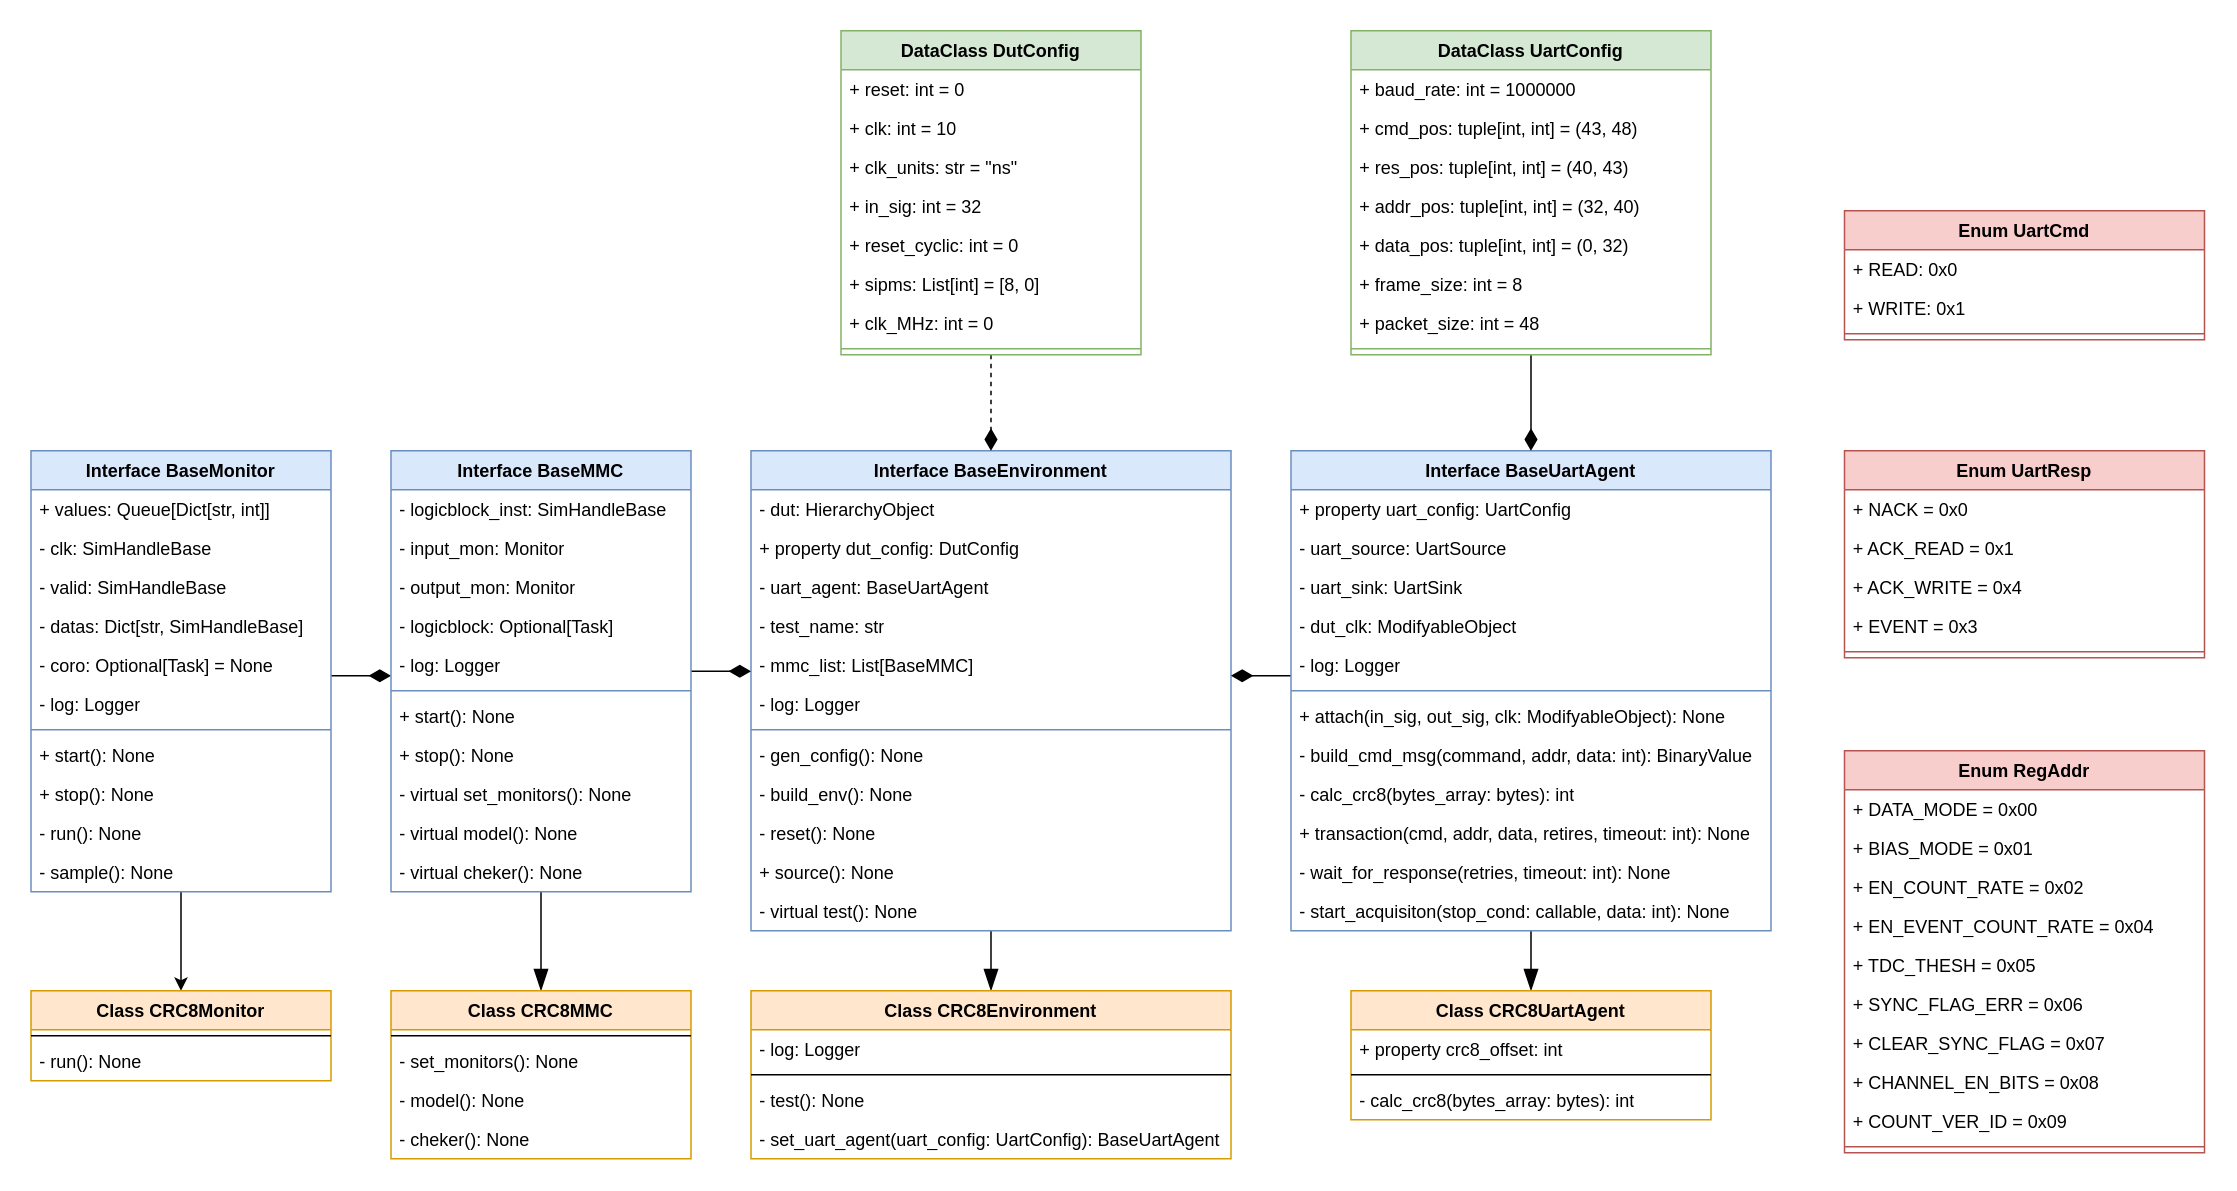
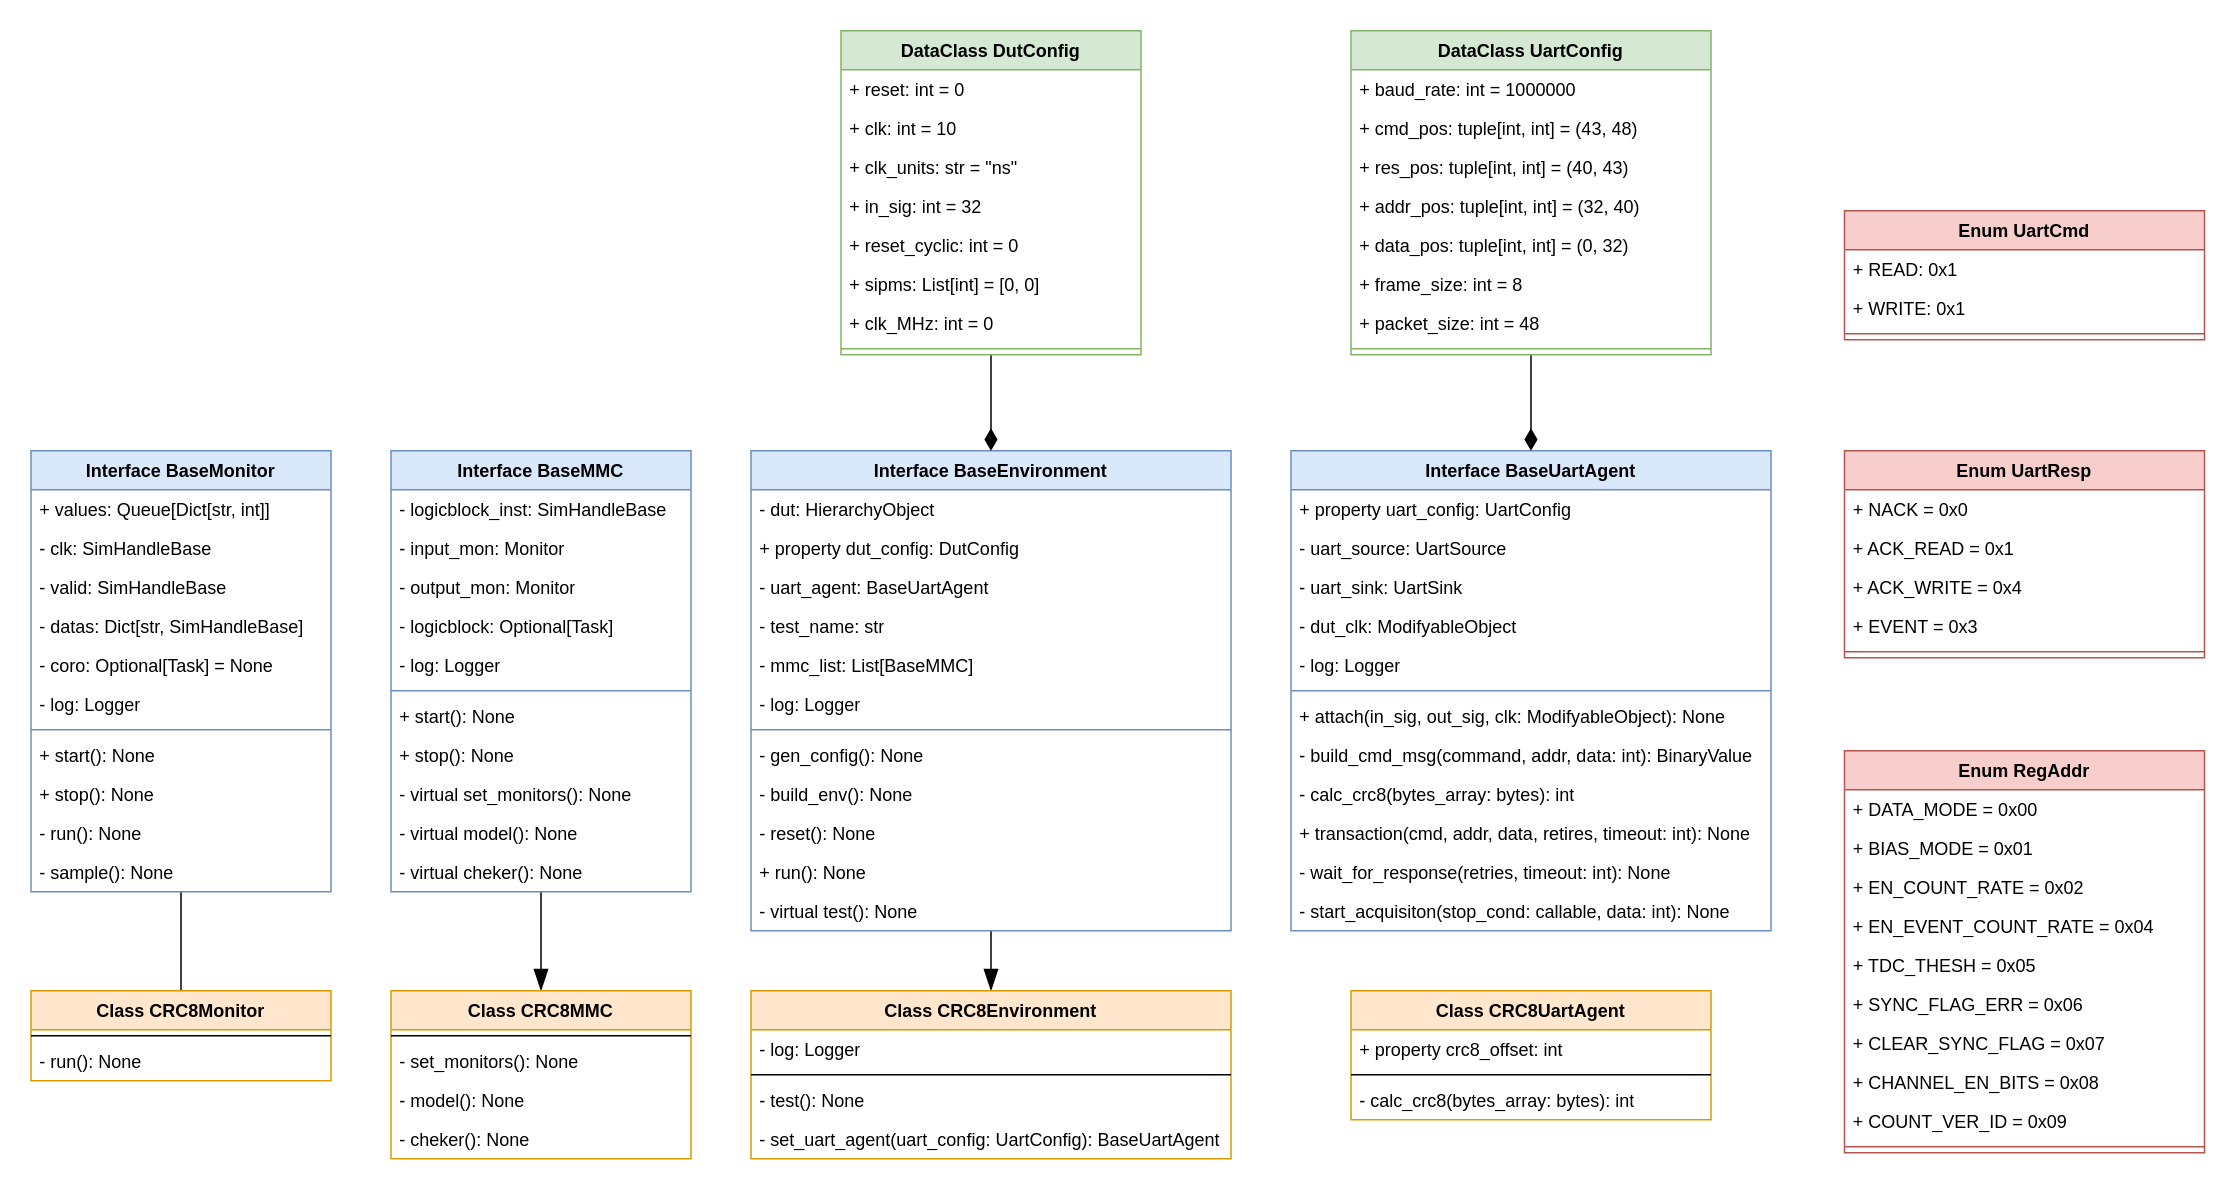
- <mxCell id="94" value="+ READ: 0x0" style="text;strokeColor=none;fillColor=none;align=left;verticalAlign=top;spacingLeft=4;spacingRight=4;overflow=hidden;rotatable=0;points=[[0,0.5],[1,0.5]];portConstraint=eastwest;whiteSpace=wrap;html=1;" parent="93" vertex="1"><mxGeometry y="26" width="240" height="26" as="geometry" /></mxCell>
+ <mxCell id="94" value="+ READ: 0x1" style="text;strokeColor=none;fillColor=none;align=left;verticalAlign=top;spacingLeft=4;spacingRight=4;overflow=hidden;rotatable=0;points=[[0,0.5],[1,0.5]];portConstraint=eastwest;whiteSpace=wrap;html=1;" parent="93" vertex="1"><mxGeometry y="26" width="240" height="26" as="geometry" /></mxCell>
- <mxCell id="48" value="+ sipms: List[int] = [8, 0]" style="text;strokeColor=none;fillColor=none;align=left;verticalAlign=top;spacingLeft=4;spacingRight=4;overflow=hidden;rotatable=0;points=[[0,0.5],[1,0.5]];portConstraint=eastwest;whiteSpace=wrap;html=1;" parent="42" vertex="1"><mxGeometry y="156" width="200" height="26" as="geometry" /></mxCell>
+ <mxCell id="48" value="+ sipms: List[int] = [0, 0]" style="text;strokeColor=none;fillColor=none;align=left;verticalAlign=top;spacingLeft=4;spacingRight=4;overflow=hidden;rotatable=0;points=[[0,0.5],[1,0.5]];portConstraint=eastwest;whiteSpace=wrap;html=1;" parent="42" vertex="1"><mxGeometry y="156" width="200" height="26" as="geometry" /></mxCell>
- <mxCell id="41" style="edgeStyle=orthogonalEdgeStyle;rounded=0;orthogonalLoop=1;jettySize=auto;html=1;endArrow=diamondThin;endFill=1;endSize=12;dashed=1;" parent="1" source="42" target="3" edge="1"><mxGeometry relative="1" as="geometry" /></mxCell>
+ <mxCell id="41" style="edgeStyle=orthogonalEdgeStyle;rounded=0;orthogonalLoop=1;jettySize=auto;html=1;endArrow=diamondThin;endFill=1;endSize=12;" parent="1" source="42" target="3" edge="1"><mxGeometry relative="1" as="geometry" /></mxCell>
- <mxCell id="65" style="edgeStyle=orthogonalEdgeStyle;rounded=0;orthogonalLoop=1;jettySize=auto;html=1;endArrow=diamondThin;endFill=1;endSize=12;" parent="1" source="67" target="3" edge="1"><mxGeometry relative="1" as="geometry"><Array as="points"><mxPoint x="600" y="450" /><mxPoint x="600" y="450" /></Array><mxPoint x="540" y="446.947" as="sourcePoint" /></mxGeometry></mxCell>
- <mxCell id="51" style="edgeStyle=orthogonalEdgeStyle;rounded=0;orthogonalLoop=1;jettySize=auto;html=1;endArrow=diamondThin;endFill=1;endSize=12;" parent="1" source="53" target="67" edge="1"><mxGeometry relative="1" as="geometry"><Array as="points"><mxPoint x="230" y="450" /><mxPoint x="230" y="450" /></Array></mxGeometry></mxCell>
- <mxCell id="16" style="edgeStyle=orthogonalEdgeStyle;rounded=0;orthogonalLoop=1;jettySize=auto;html=1;endArrow=diamondThin;endFill=1;endSize=12;" parent="1" source="18" target="3" edge="1"><mxGeometry relative="1" as="geometry"><Array as="points"><mxPoint x="840" y="450" /><mxPoint x="840" y="450" /></Array></mxGeometry></mxCell>
- <mxCell id="14" value="+ source(): None" style="text;strokeColor=none;fillColor=none;align=left;verticalAlign=top;spacingLeft=4;spacingRight=4;overflow=hidden;rotatable=0;points=[[0,0.5],[1,0.5]];portConstraint=eastwest;whiteSpace=wrap;html=1;" parent="3" vertex="1"><mxGeometry y="268" width="320" height="26" as="geometry" /></mxCell>
+ <mxCell id="14" value="+ run(): None" style="text;strokeColor=none;fillColor=none;align=left;verticalAlign=top;spacingLeft=4;spacingRight=4;overflow=hidden;rotatable=0;points=[[0,0.5],[1,0.5]];portConstraint=eastwest;whiteSpace=wrap;html=1;" parent="3" vertex="1"><mxGeometry y="268" width="320" height="26" as="geometry" /></mxCell>
- <mxCell id="17" style="edgeStyle=orthogonalEdgeStyle;rounded=0;orthogonalLoop=1;jettySize=auto;html=1;endArrow=blockThin;endFill=1;endSize=12;" parent="1" source="18" target="89" edge="1"><mxGeometry relative="1" as="geometry" /></mxCell>
- <mxCell id="52" style="edgeStyle=orthogonalEdgeStyle;rounded=0;orthogonalLoop=1;jettySize=auto;html=1;" parent="1" source="53" target="114" edge="1"><mxGeometry relative="1" as="geometry" /></mxCell>
+ <mxCell id="52" style="edgeStyle=orthogonalEdgeStyle;rounded=0;orthogonalLoop=1;jettySize=auto;html=1;endArrow=none;" parent="1" source="53" target="114" edge="1"><mxGeometry relative="1" as="geometry" /></mxCell>
